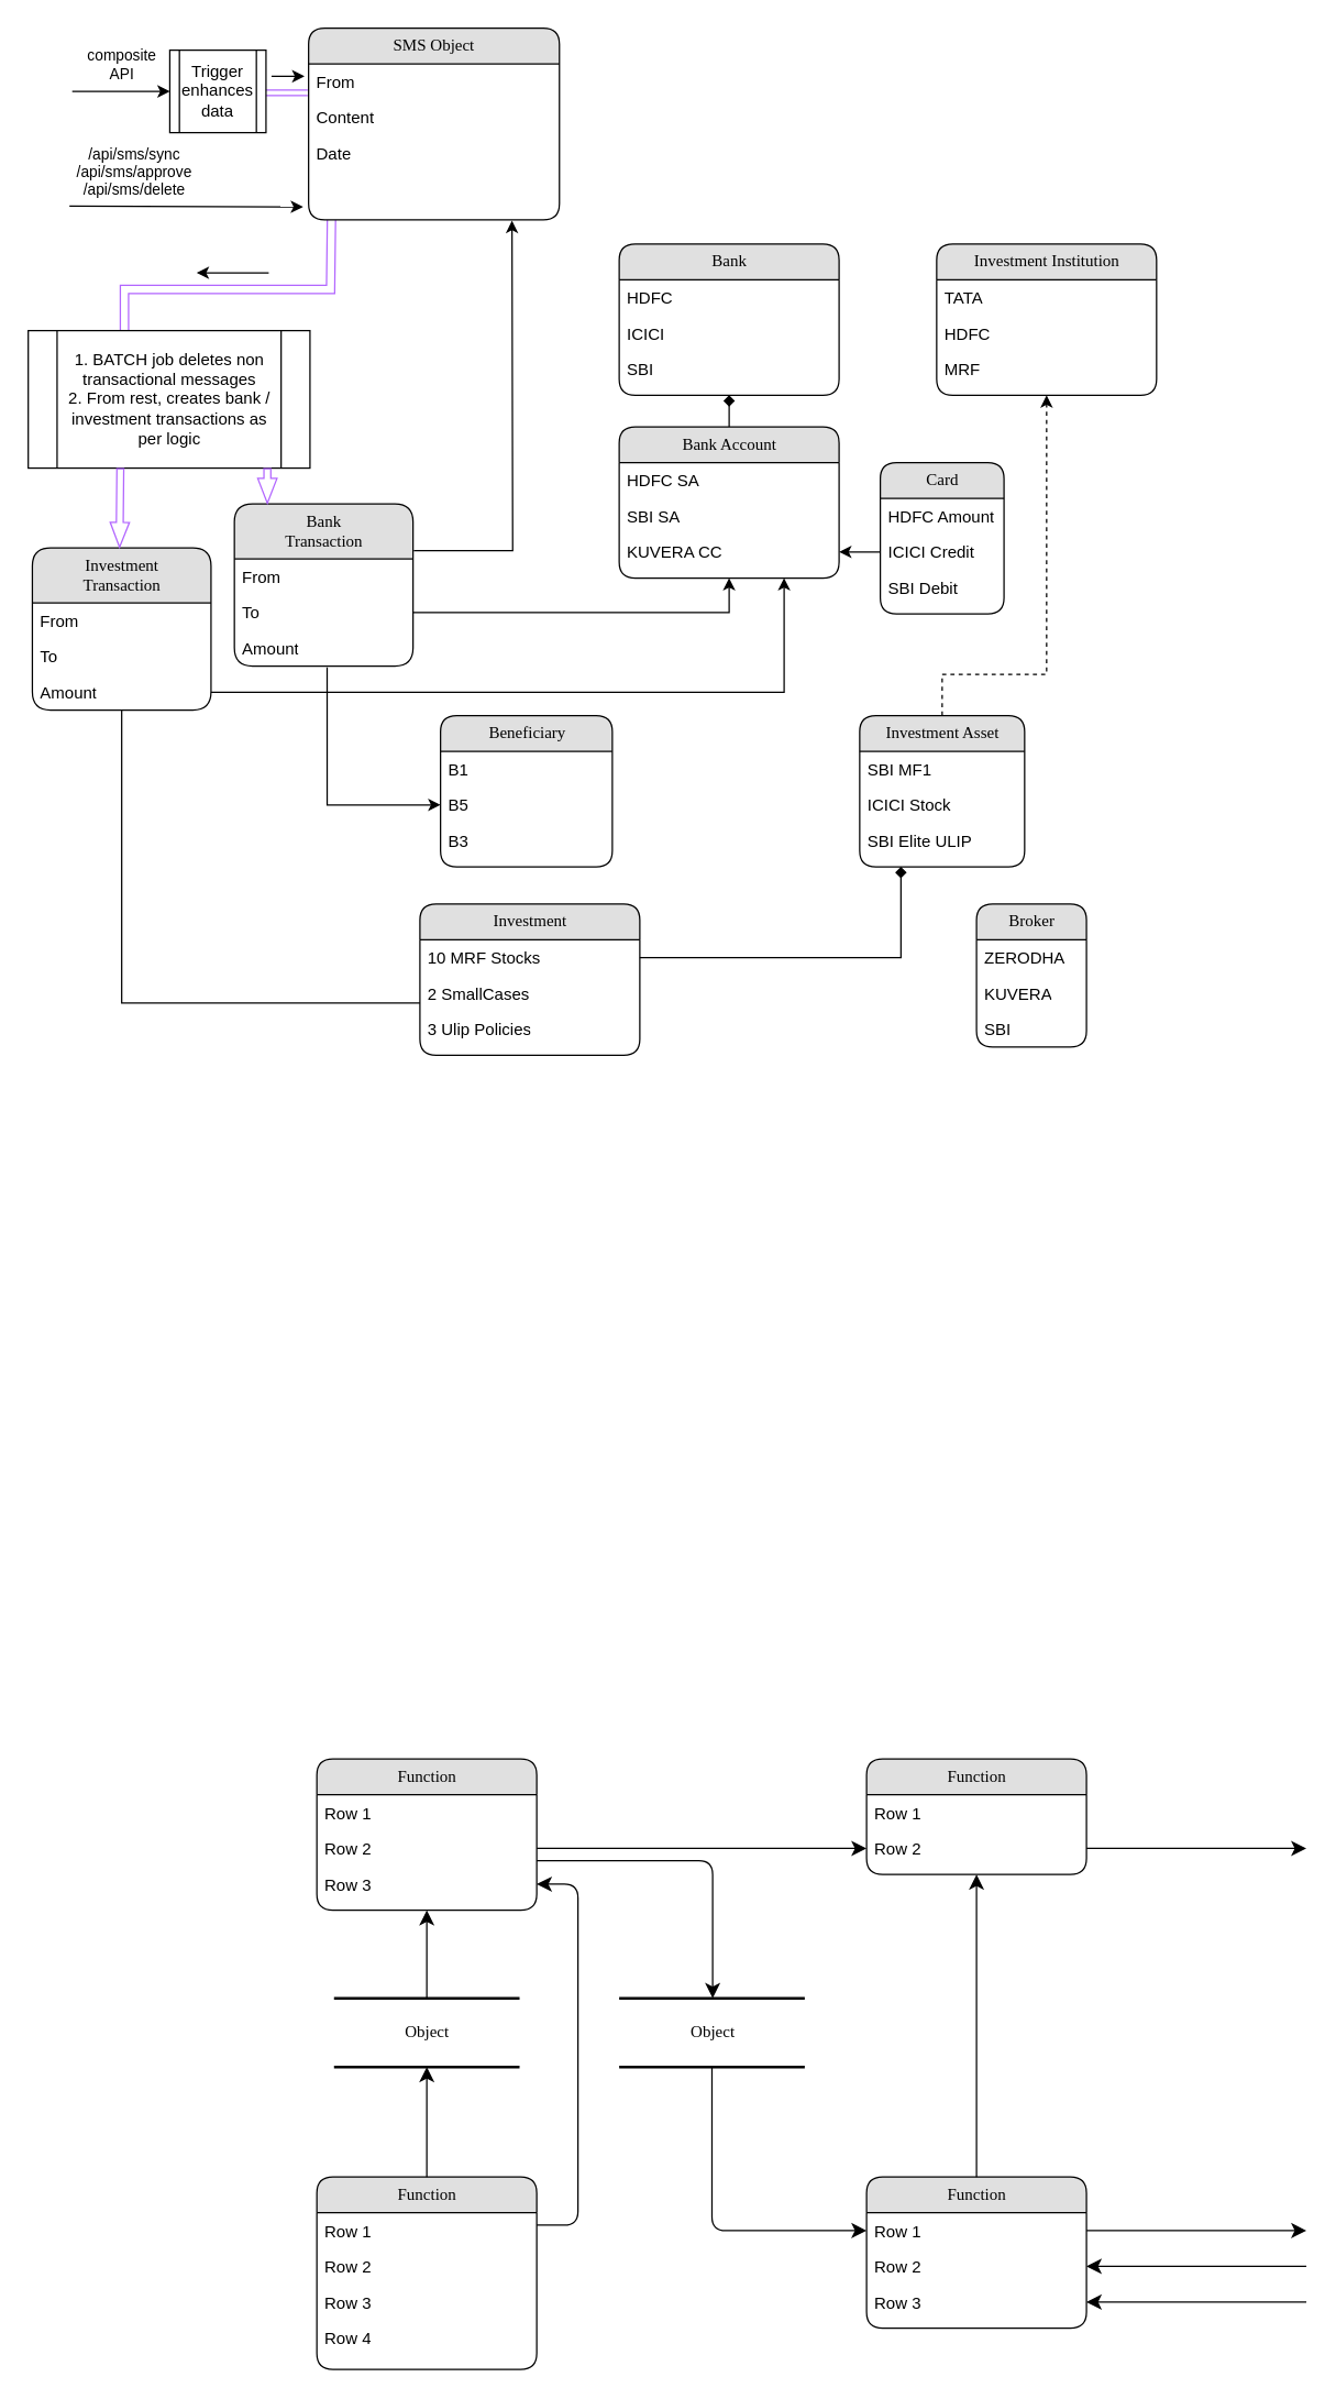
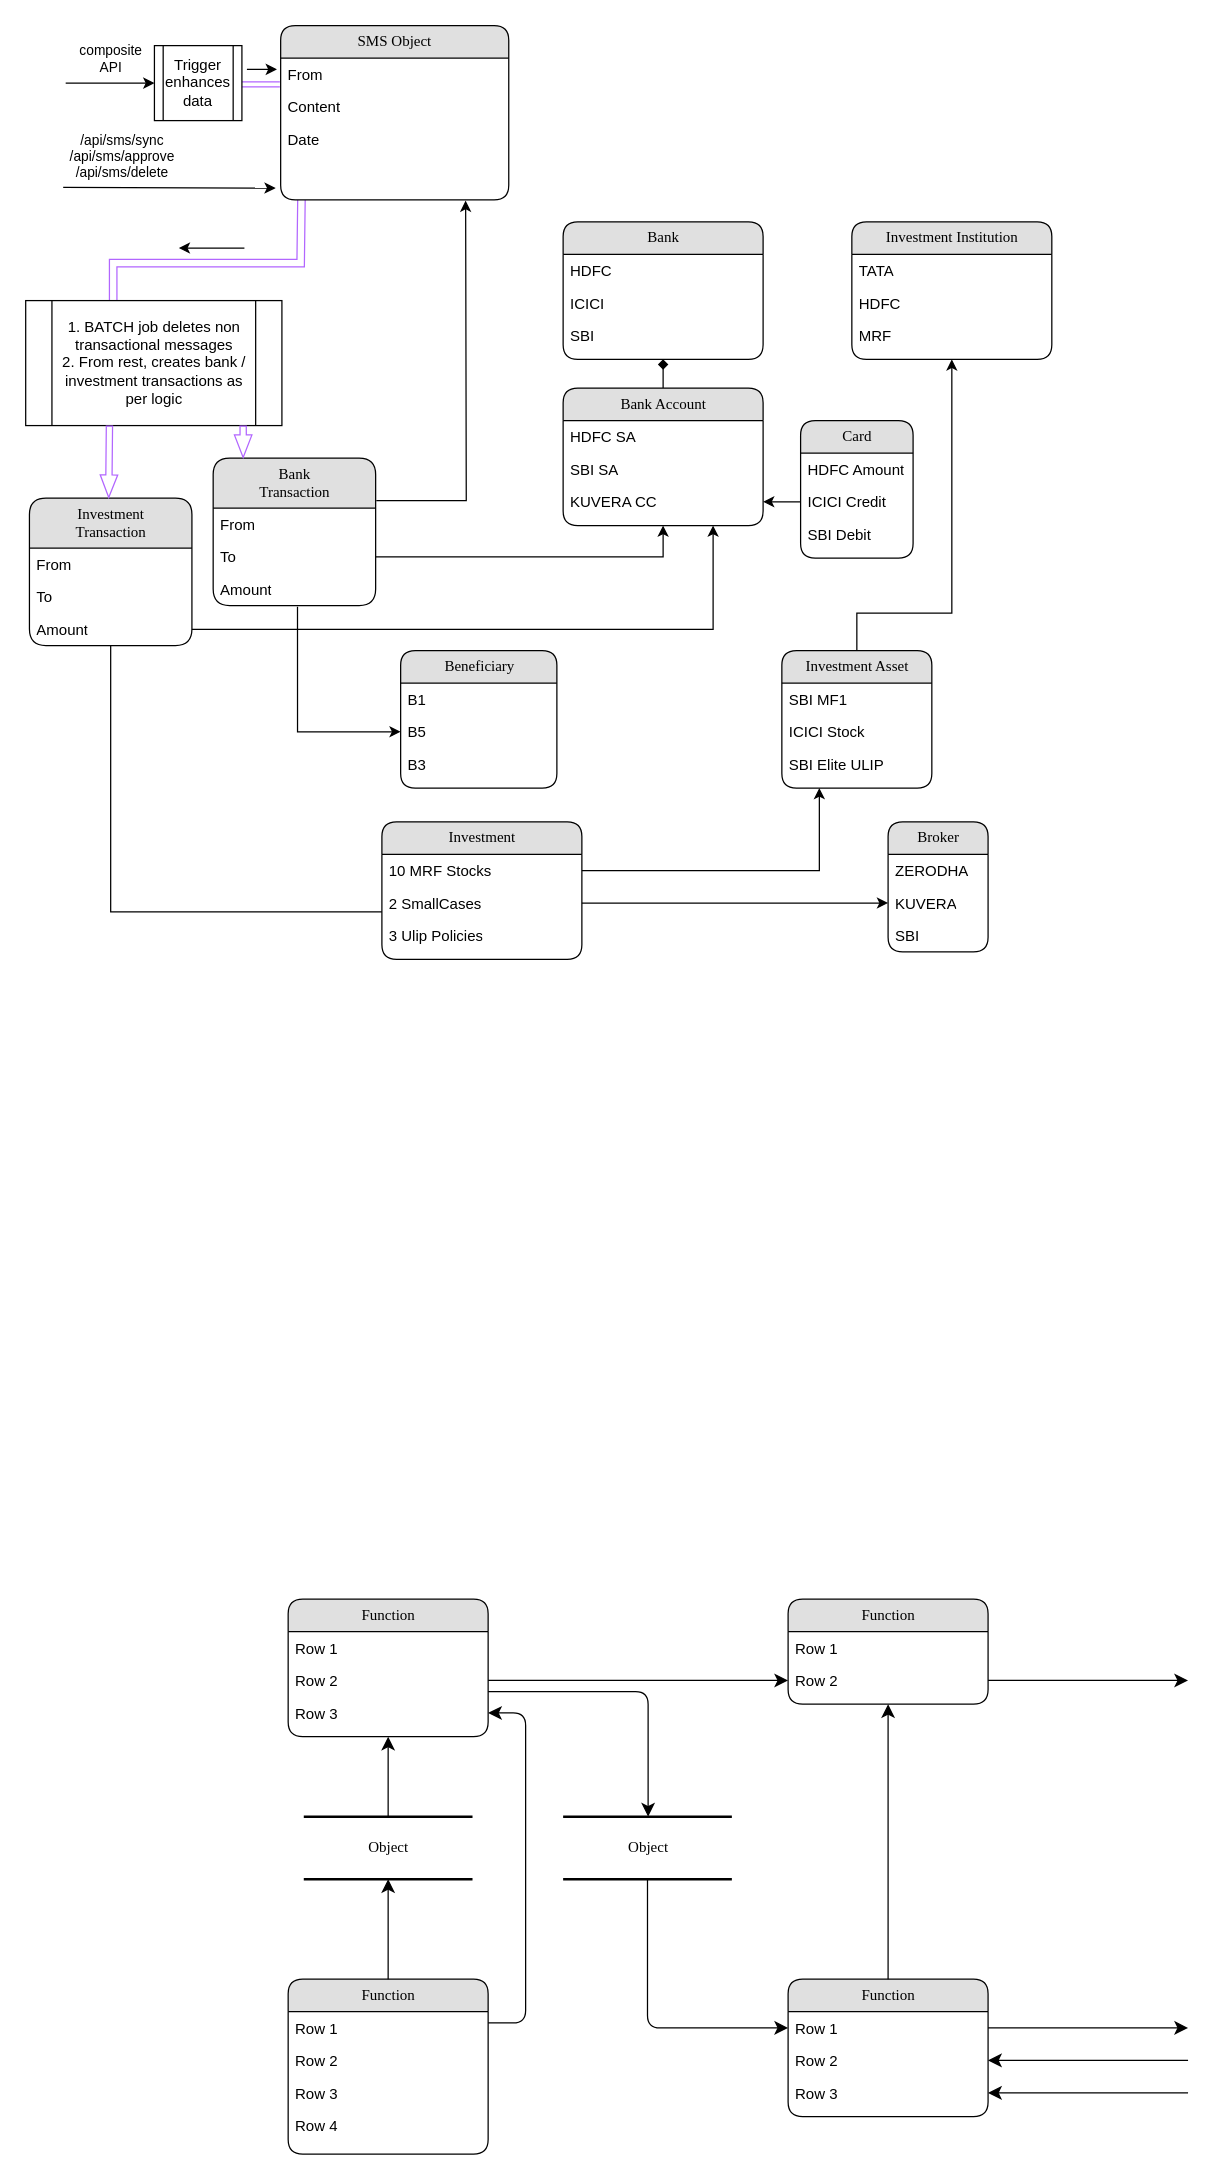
- <mxCell id="3" style="edgeStyle=orthogonalEdgeStyle;rounded=0;orthogonalLoop=1;jettySize=auto;html=1;exitX=0.5;exitY=0;exitDx=0;exitDy=0;entryX=0.5;entryY=1;entryDx=0;entryDy=0;dashed=1;" edge="1" parent="1" source="4" target="58"><mxGeometry relative="1" as="geometry"><Array as="points"><mxPoint x="685" y="490" /><mxPoint x="761" y="490" /></Array></mxGeometry></mxCell>
+ <mxCell id="3" style="edgeStyle=orthogonalEdgeStyle;rounded=0;orthogonalLoop=1;jettySize=auto;html=1;exitX=0.5;exitY=0;exitDx=0;exitDy=0;entryX=0.5;entryY=1;entryDx=0;entryDy=0;" edge="1" parent="1" source="4" target="58"><mxGeometry relative="1" as="geometry"><Array as="points"><mxPoint x="685" y="490" /><mxPoint x="761" y="490" /></Array></mxGeometry></mxCell>
- <mxCell id="84" style="edgeStyle=orthogonalEdgeStyle;rounded=0;orthogonalLoop=1;jettySize=auto;html=1;exitX=1;exitY=0.5;exitDx=0;exitDy=0;entryX=0.25;entryY=1;entryDx=0;entryDy=0;endArrow=diamond;" edge="1" parent="1" source="55" target="4"><mxGeometry relative="1" as="geometry" /></mxCell>
+ <mxCell id="84" style="edgeStyle=orthogonalEdgeStyle;rounded=0;orthogonalLoop=1;jettySize=auto;html=1;exitX=1;exitY=0.5;exitDx=0;exitDy=0;entryX=0.25;entryY=1;entryDx=0;entryDy=0;" edge="1" parent="1" source="55" target="4"><mxGeometry relative="1" as="geometry" /></mxCell>
+ <mxCell id="82" style="edgeStyle=orthogonalEdgeStyle;rounded=0;orthogonalLoop=1;jettySize=auto;html=1;exitX=1;exitY=0.5;exitDx=0;exitDy=0;entryX=0;entryY=0.5;entryDx=0;entryDy=0;" edge="1" parent="1" source="56" target="64"><mxGeometry relative="1" as="geometry" /></mxCell>
